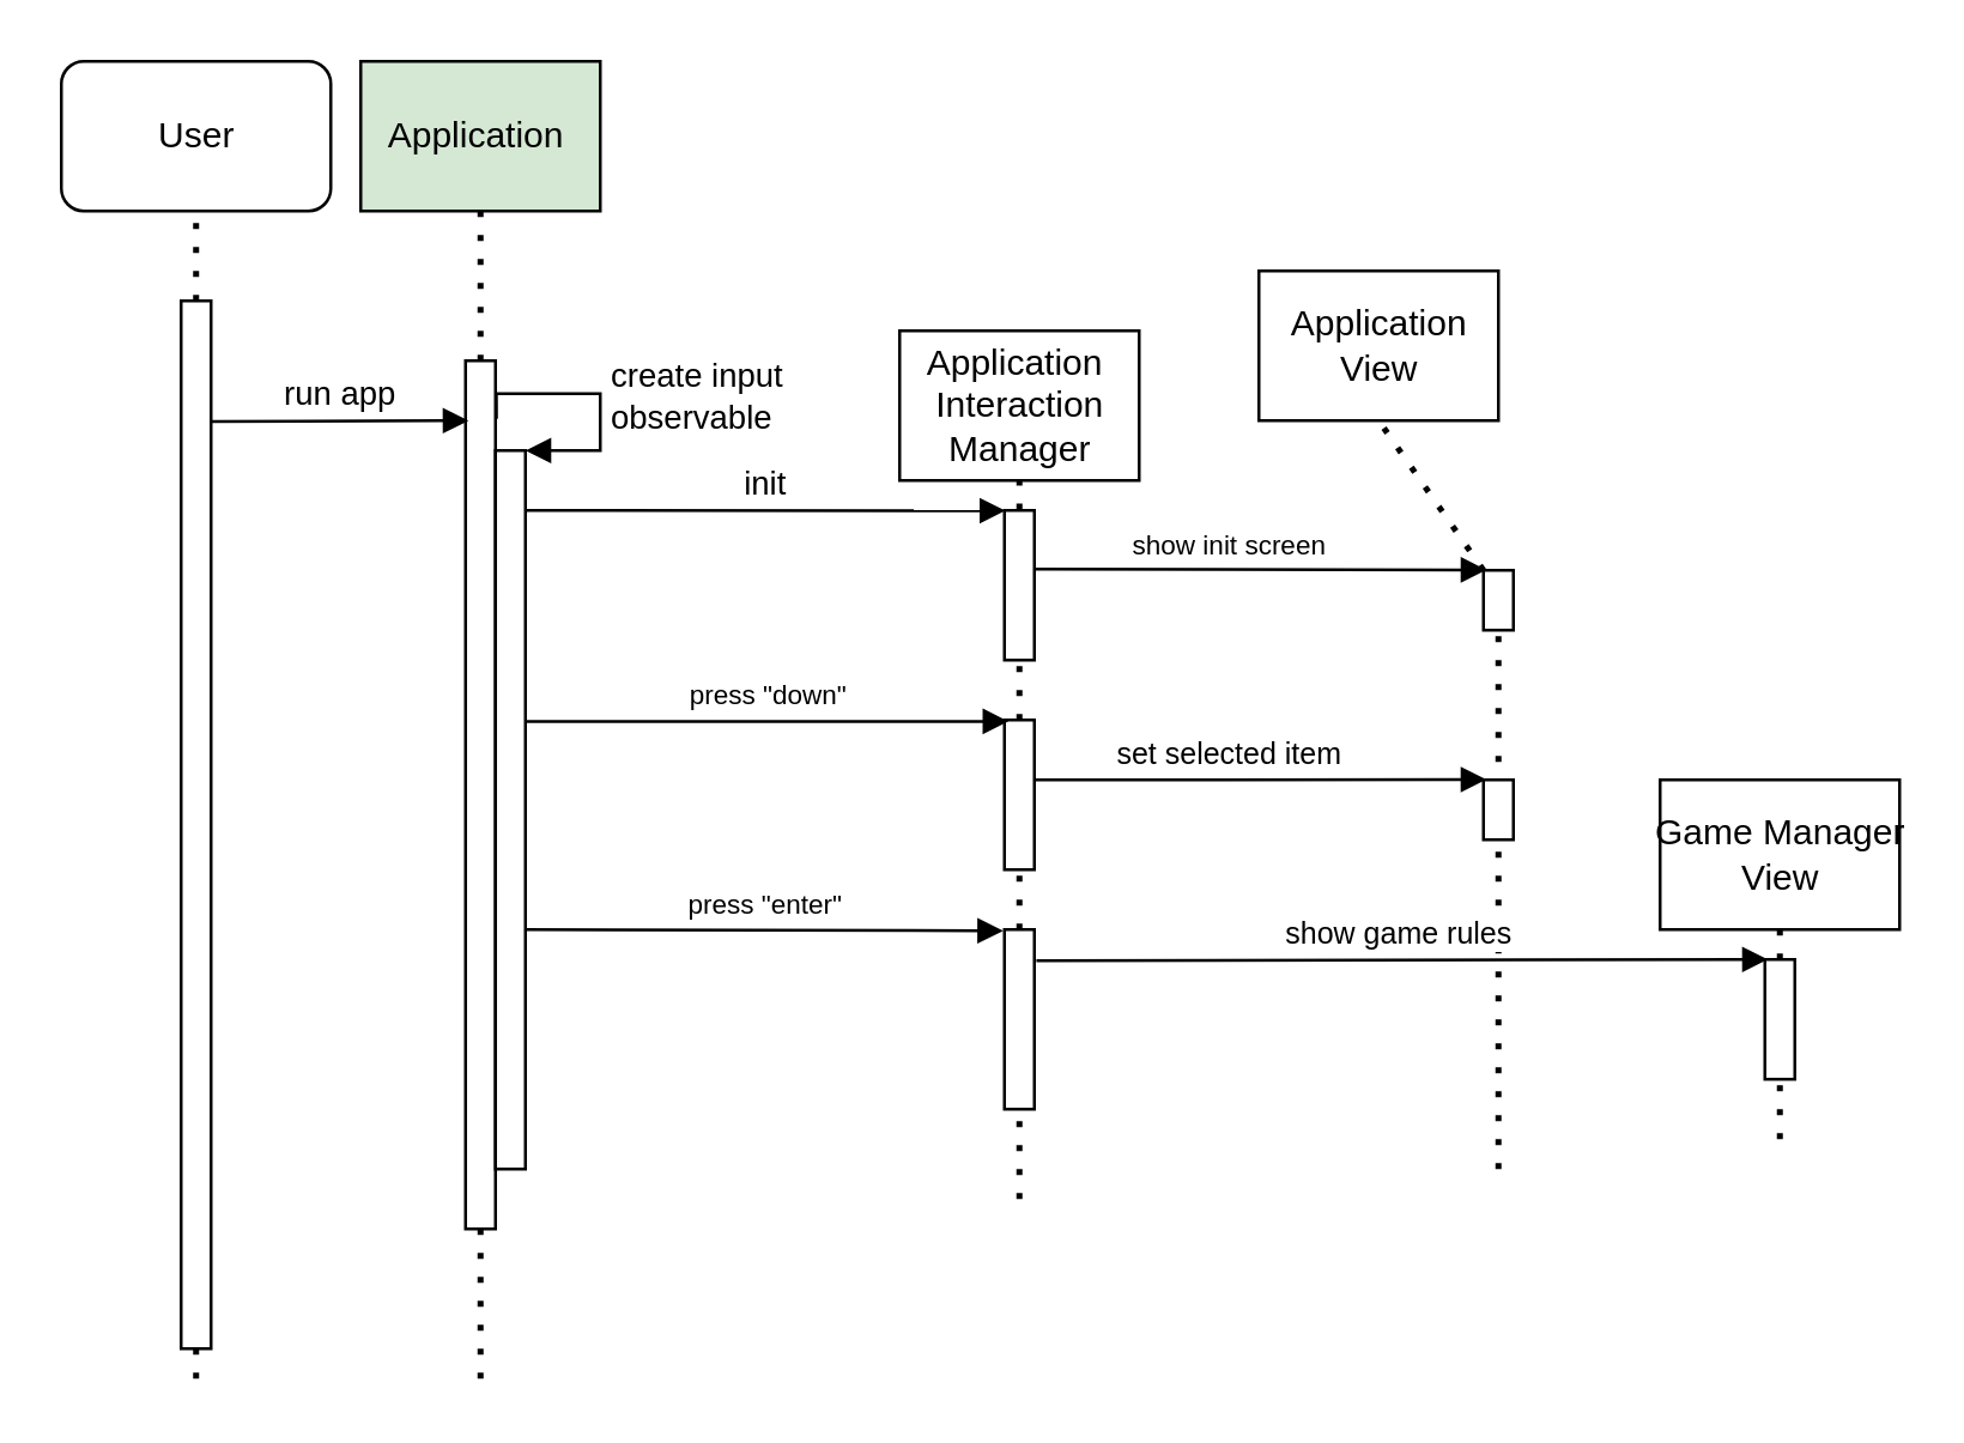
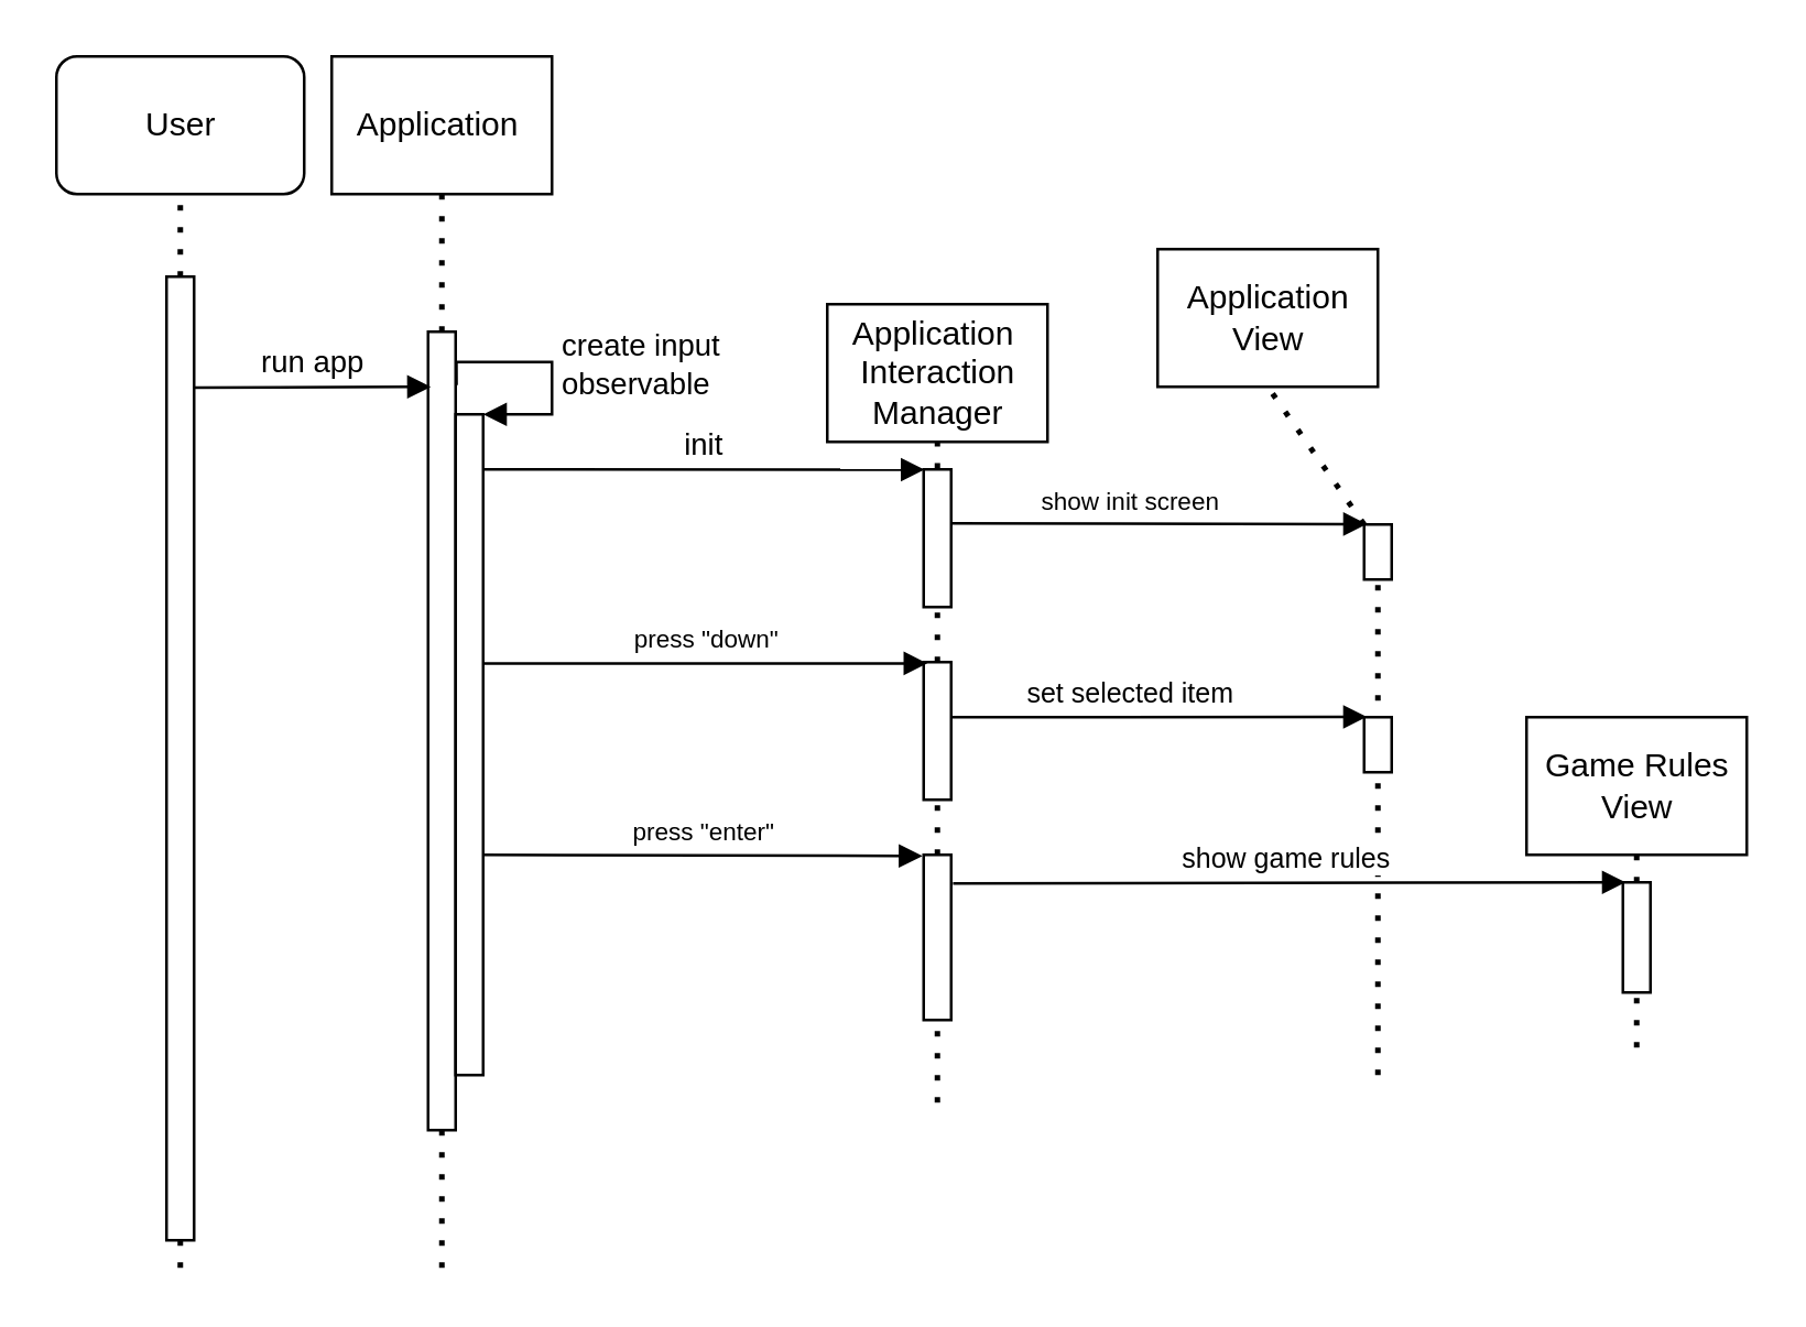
- <mxCell id="8" value="Application&amp;nbsp;" style="html=1;fillColor=#d5e8d4;" parent="1" vertex="1"><mxGeometry x="120" y="20" width="80" height="50" as="geometry" /></mxCell>
+ <mxCell id="8" value="Application&amp;nbsp;" style="html=1;" parent="1" vertex="1"><mxGeometry x="120" y="20" width="80" height="50" as="geometry" /></mxCell>
- <mxCell id="20" value="Game Manager&lt;br&gt;View" style="html=1;" vertex="1" parent="1"><mxGeometry x="554" y="260" width="80" height="50" as="geometry" /></mxCell>
+ <mxCell id="20" value="Game Rules&lt;br&gt;View" style="html=1;" vertex="1" parent="1"><mxGeometry x="554" y="260" width="80" height="50" as="geometry" /></mxCell>
